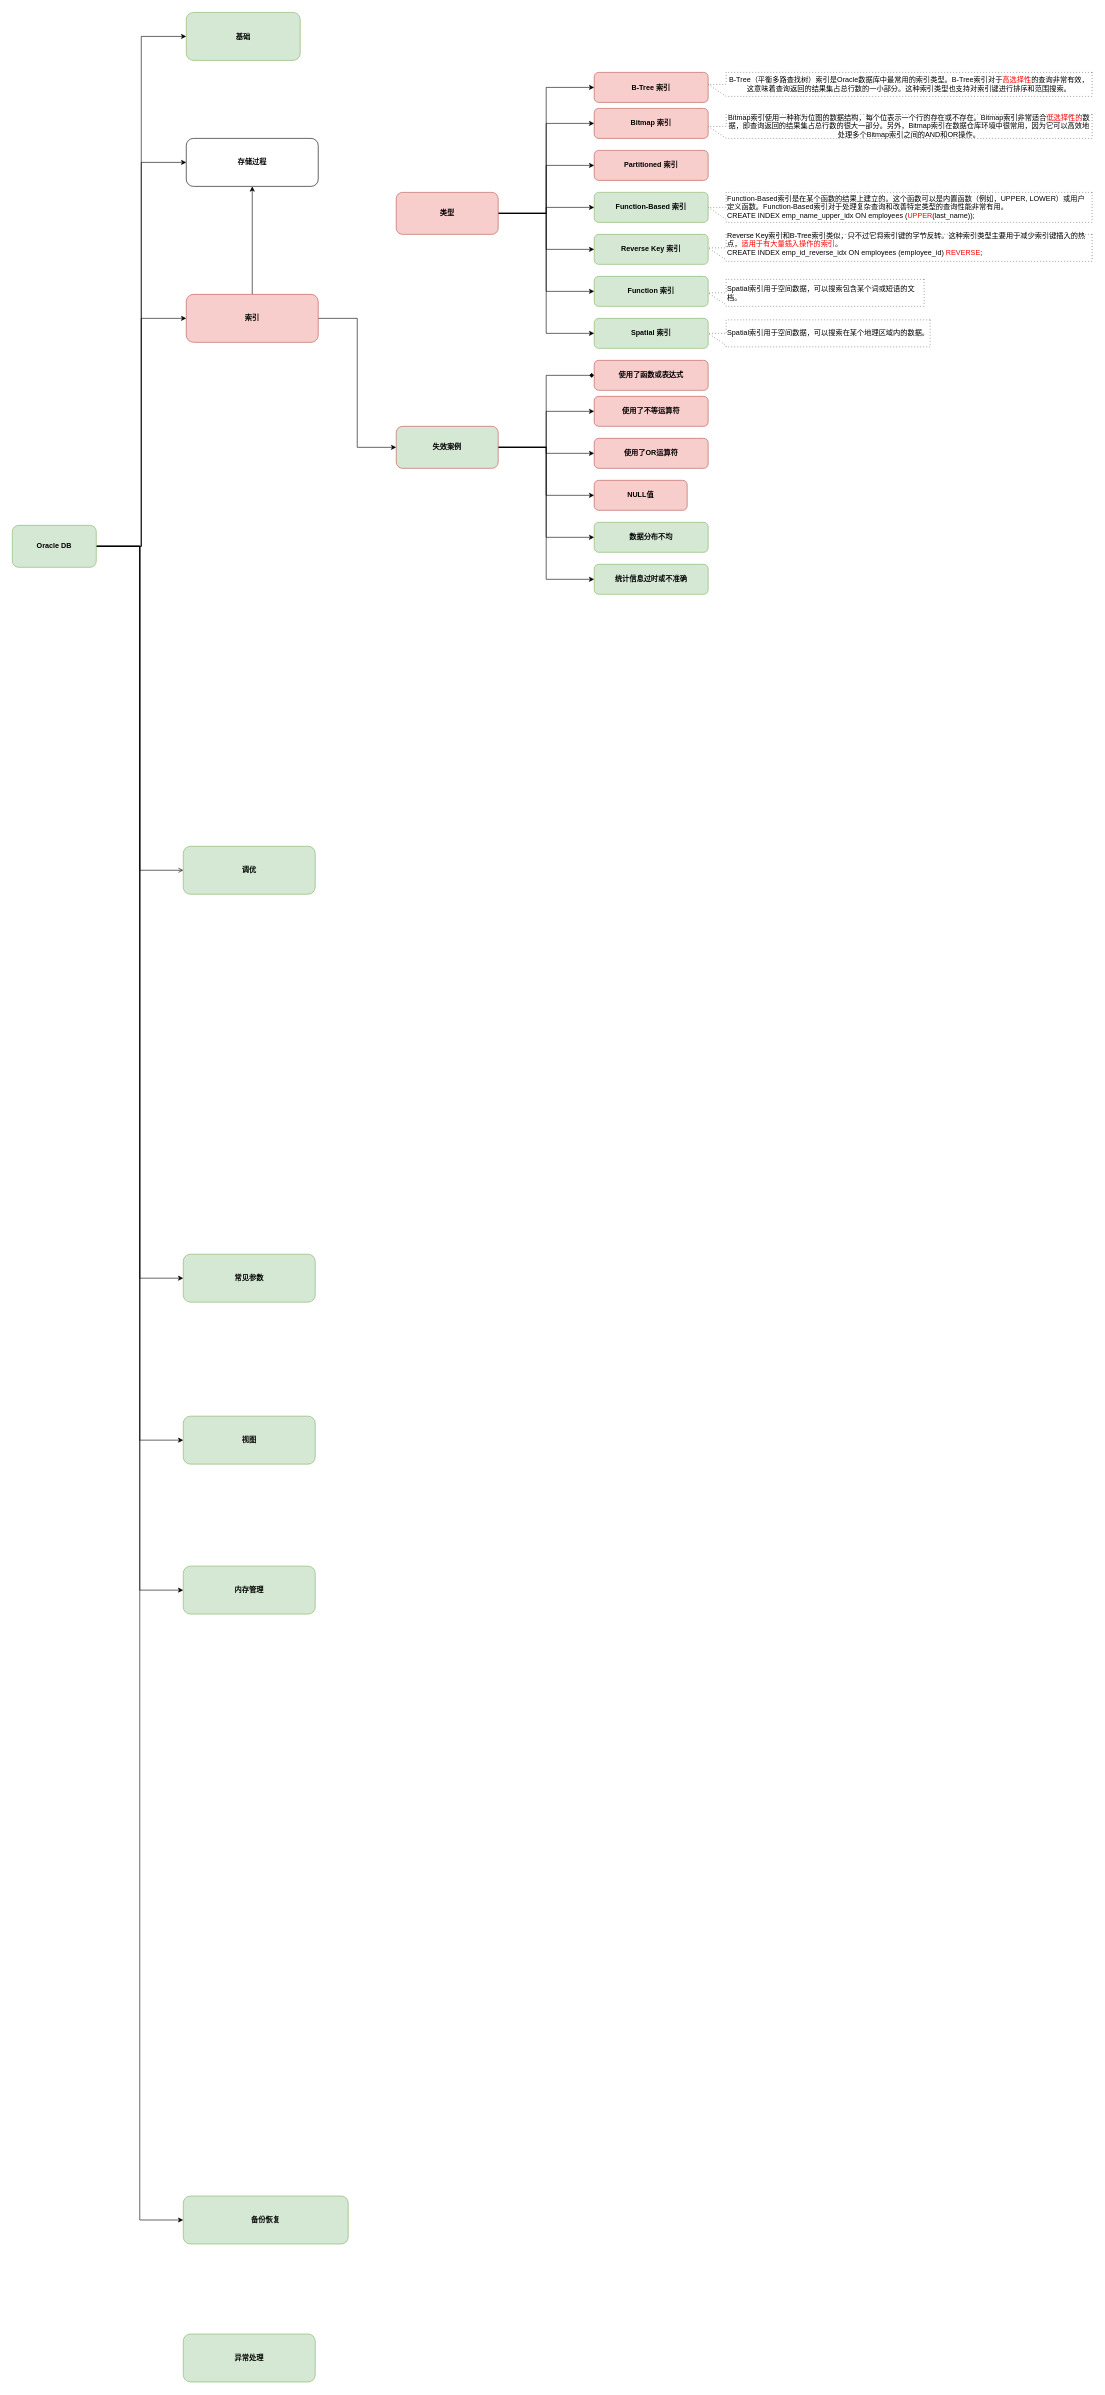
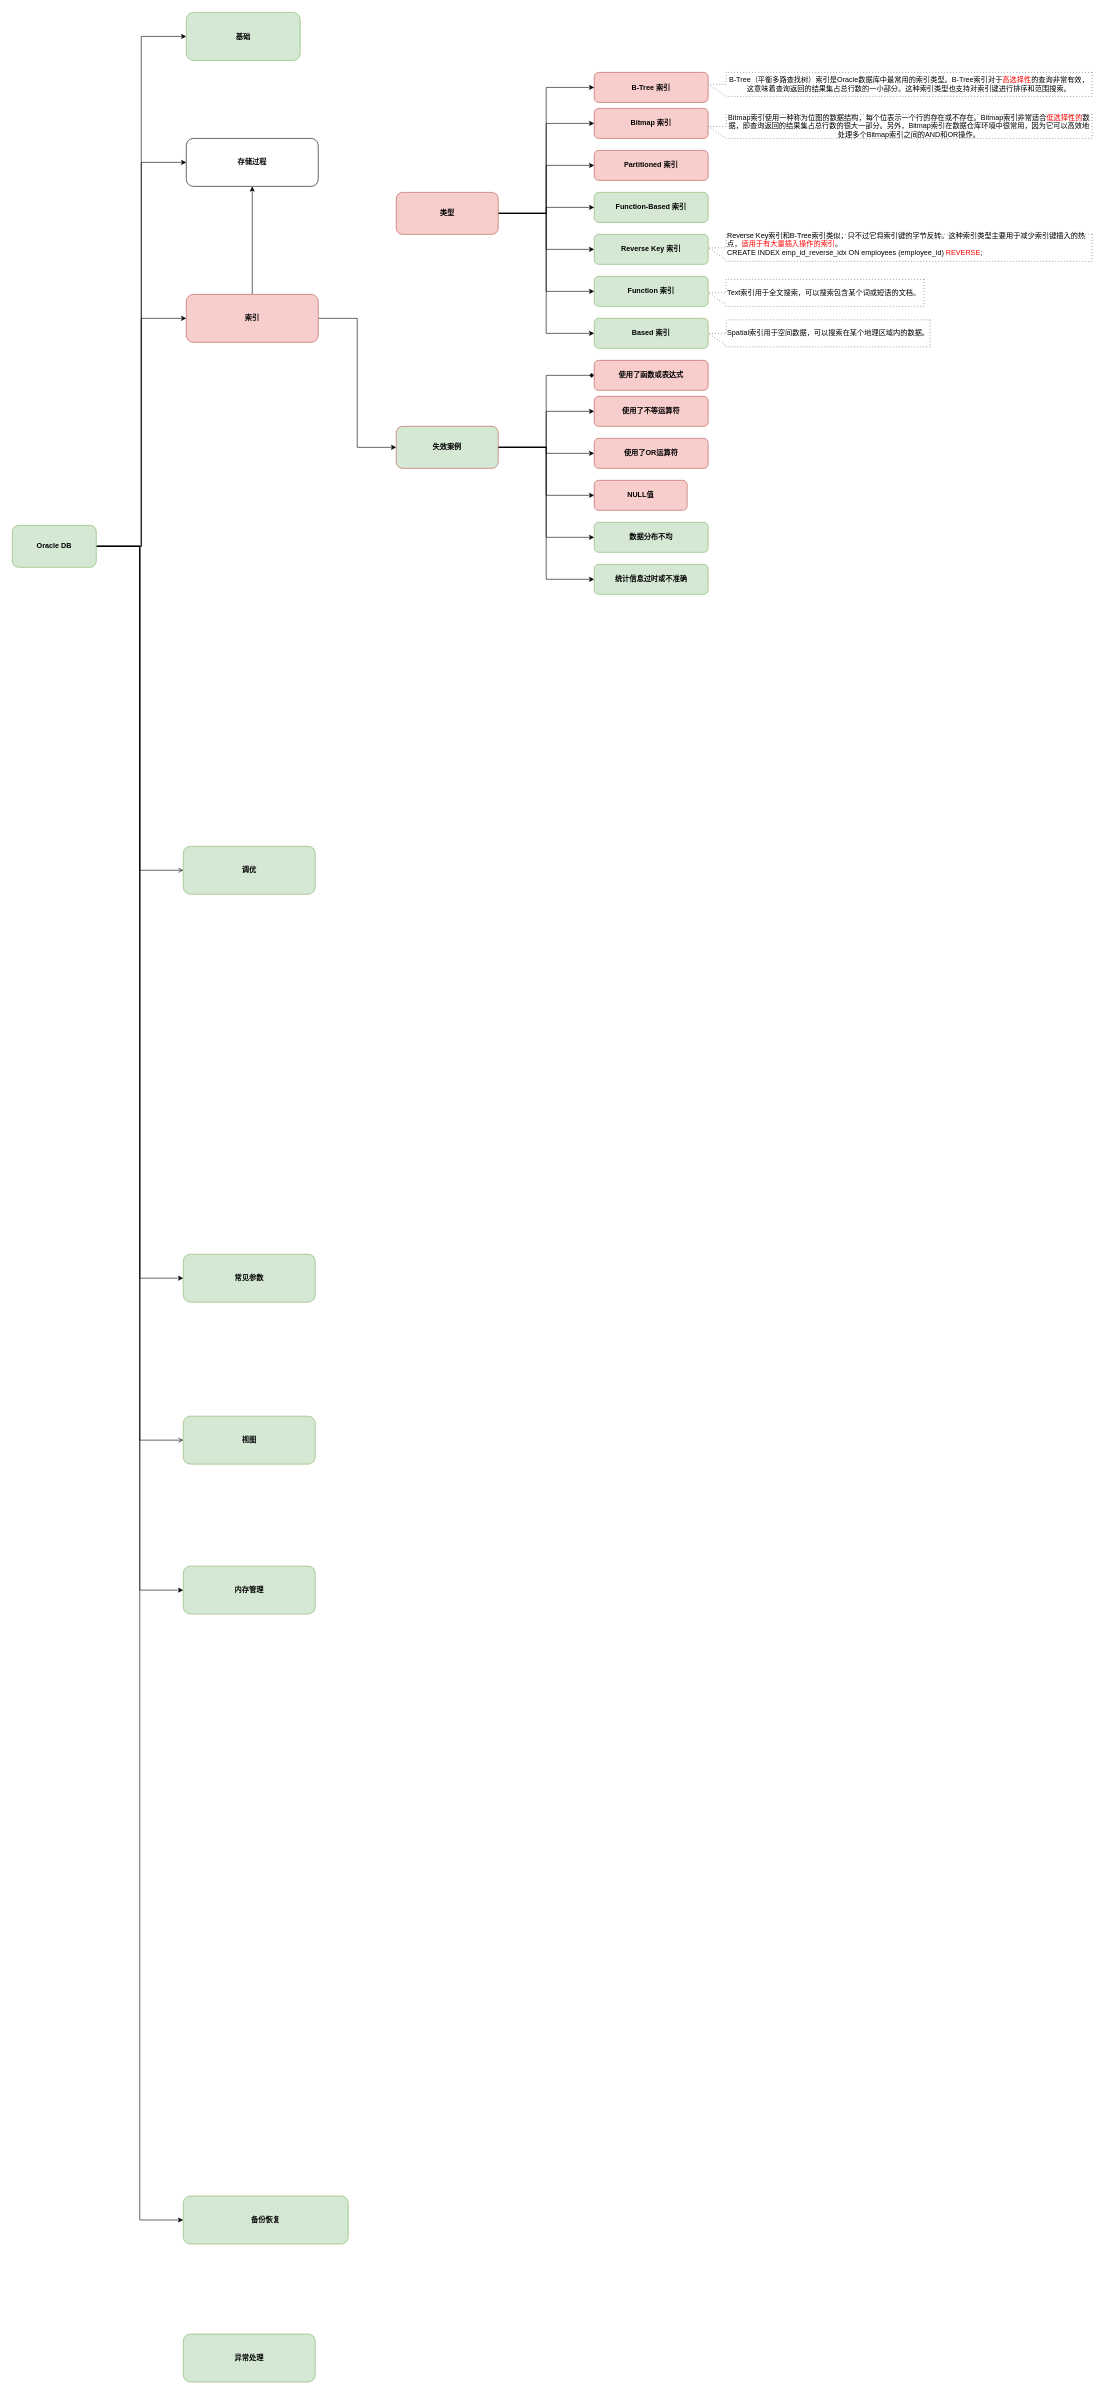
- <mxCell id="51" value="Function-Based索引是在某个函数的结果上建立的。这个函数可以是内置函数（例如，UPPER, LOWER）或用户定义函数。Function-Based索引对于处理复杂查询和改善特定类型的查询性能非常有用。&lt;div&gt;&lt;span style=&quot;background-color: transparent; color: light-dark(rgb(0, 0, 0), rgb(237, 237, 237));&quot;&gt;CREATE INDEX emp_name_upper_idx ON employees (&lt;/span&gt;&lt;span style=&quot;background-color: transparent;&quot;&gt;&lt;font style=&quot;color: light-dark(rgb(255, 0, 0), rgb(237, 237, 237));&quot;&gt;UPPER&lt;/font&gt;&lt;/span&gt;&lt;span style=&quot;background-color: transparent; color: light-dark(rgb(0, 0, 0), rgb(237, 237, 237));&quot;&gt;(last_name));&lt;/span&gt;&lt;/div&gt;" style="shape=callout;whiteSpace=wrap;html=1;perimeter=calloutPerimeter;flipH=0;direction=south;dashed=1;dashPattern=1 4;fontColor=#000000;align=left;" vertex="1" parent="1"><mxGeometry x="1180" y="320" width="640" height="50" as="geometry" /></mxCell>
- <mxCell id="53" value="Spatial索引用于空间数据，可以搜索包含某个词或短语的文档。" style="shape=callout;whiteSpace=wrap;html=1;perimeter=calloutPerimeter;flipH=0;direction=south;dashed=1;dashPattern=1 4;fontColor=#000000;align=left;" vertex="1" parent="1"><mxGeometry x="1180" y="465" width="360" height="45" as="geometry" /></mxCell>
+ <mxCell id="53" value="Text索引用于全文搜索，可以搜索包含某个词或短语的文档。" style="shape=callout;whiteSpace=wrap;html=1;perimeter=calloutPerimeter;flipH=0;direction=south;dashed=1;dashPattern=1 4;fontColor=#000000;align=left;" vertex="1" parent="1"><mxGeometry x="1180" y="465" width="360" height="45" as="geometry" /></mxCell>
- <mxCell id="27" value="Spatial 索引" style="rounded=1;whiteSpace=wrap;html=1;fillColor=#d5e8d4;strokeColor=#82b366;fontStyle=1" vertex="1" parent="1"><mxGeometry x="990" y="530" width="190" height="50" as="geometry" /></mxCell>
+ <mxCell id="27" value="Based 索引" style="rounded=1;whiteSpace=wrap;html=1;fillColor=#d5e8d4;strokeColor=#82b366;fontStyle=1" vertex="1" parent="1"><mxGeometry x="990" y="530" width="190" height="50" as="geometry" /></mxCell>
- <mxCell id="5" style="edgeStyle=orthogonalEdgeStyle;rounded=0;orthogonalLoop=1;jettySize=auto;html=1;entryX=0;entryY=0.5;entryDx=0;entryDy=0;" parent="1" source="10" target="15" edge="1"><mxGeometry relative="1" as="geometry" /></mxCell>
+ <mxCell id="5" style="edgeStyle=orthogonalEdgeStyle;rounded=0;orthogonalLoop=1;jettySize=auto;html=1;entryX=0;entryY=0.5;entryDx=0;entryDy=0;endArrow=open;" parent="1" source="10" target="15" edge="1"><mxGeometry relative="1" as="geometry" /></mxCell>
